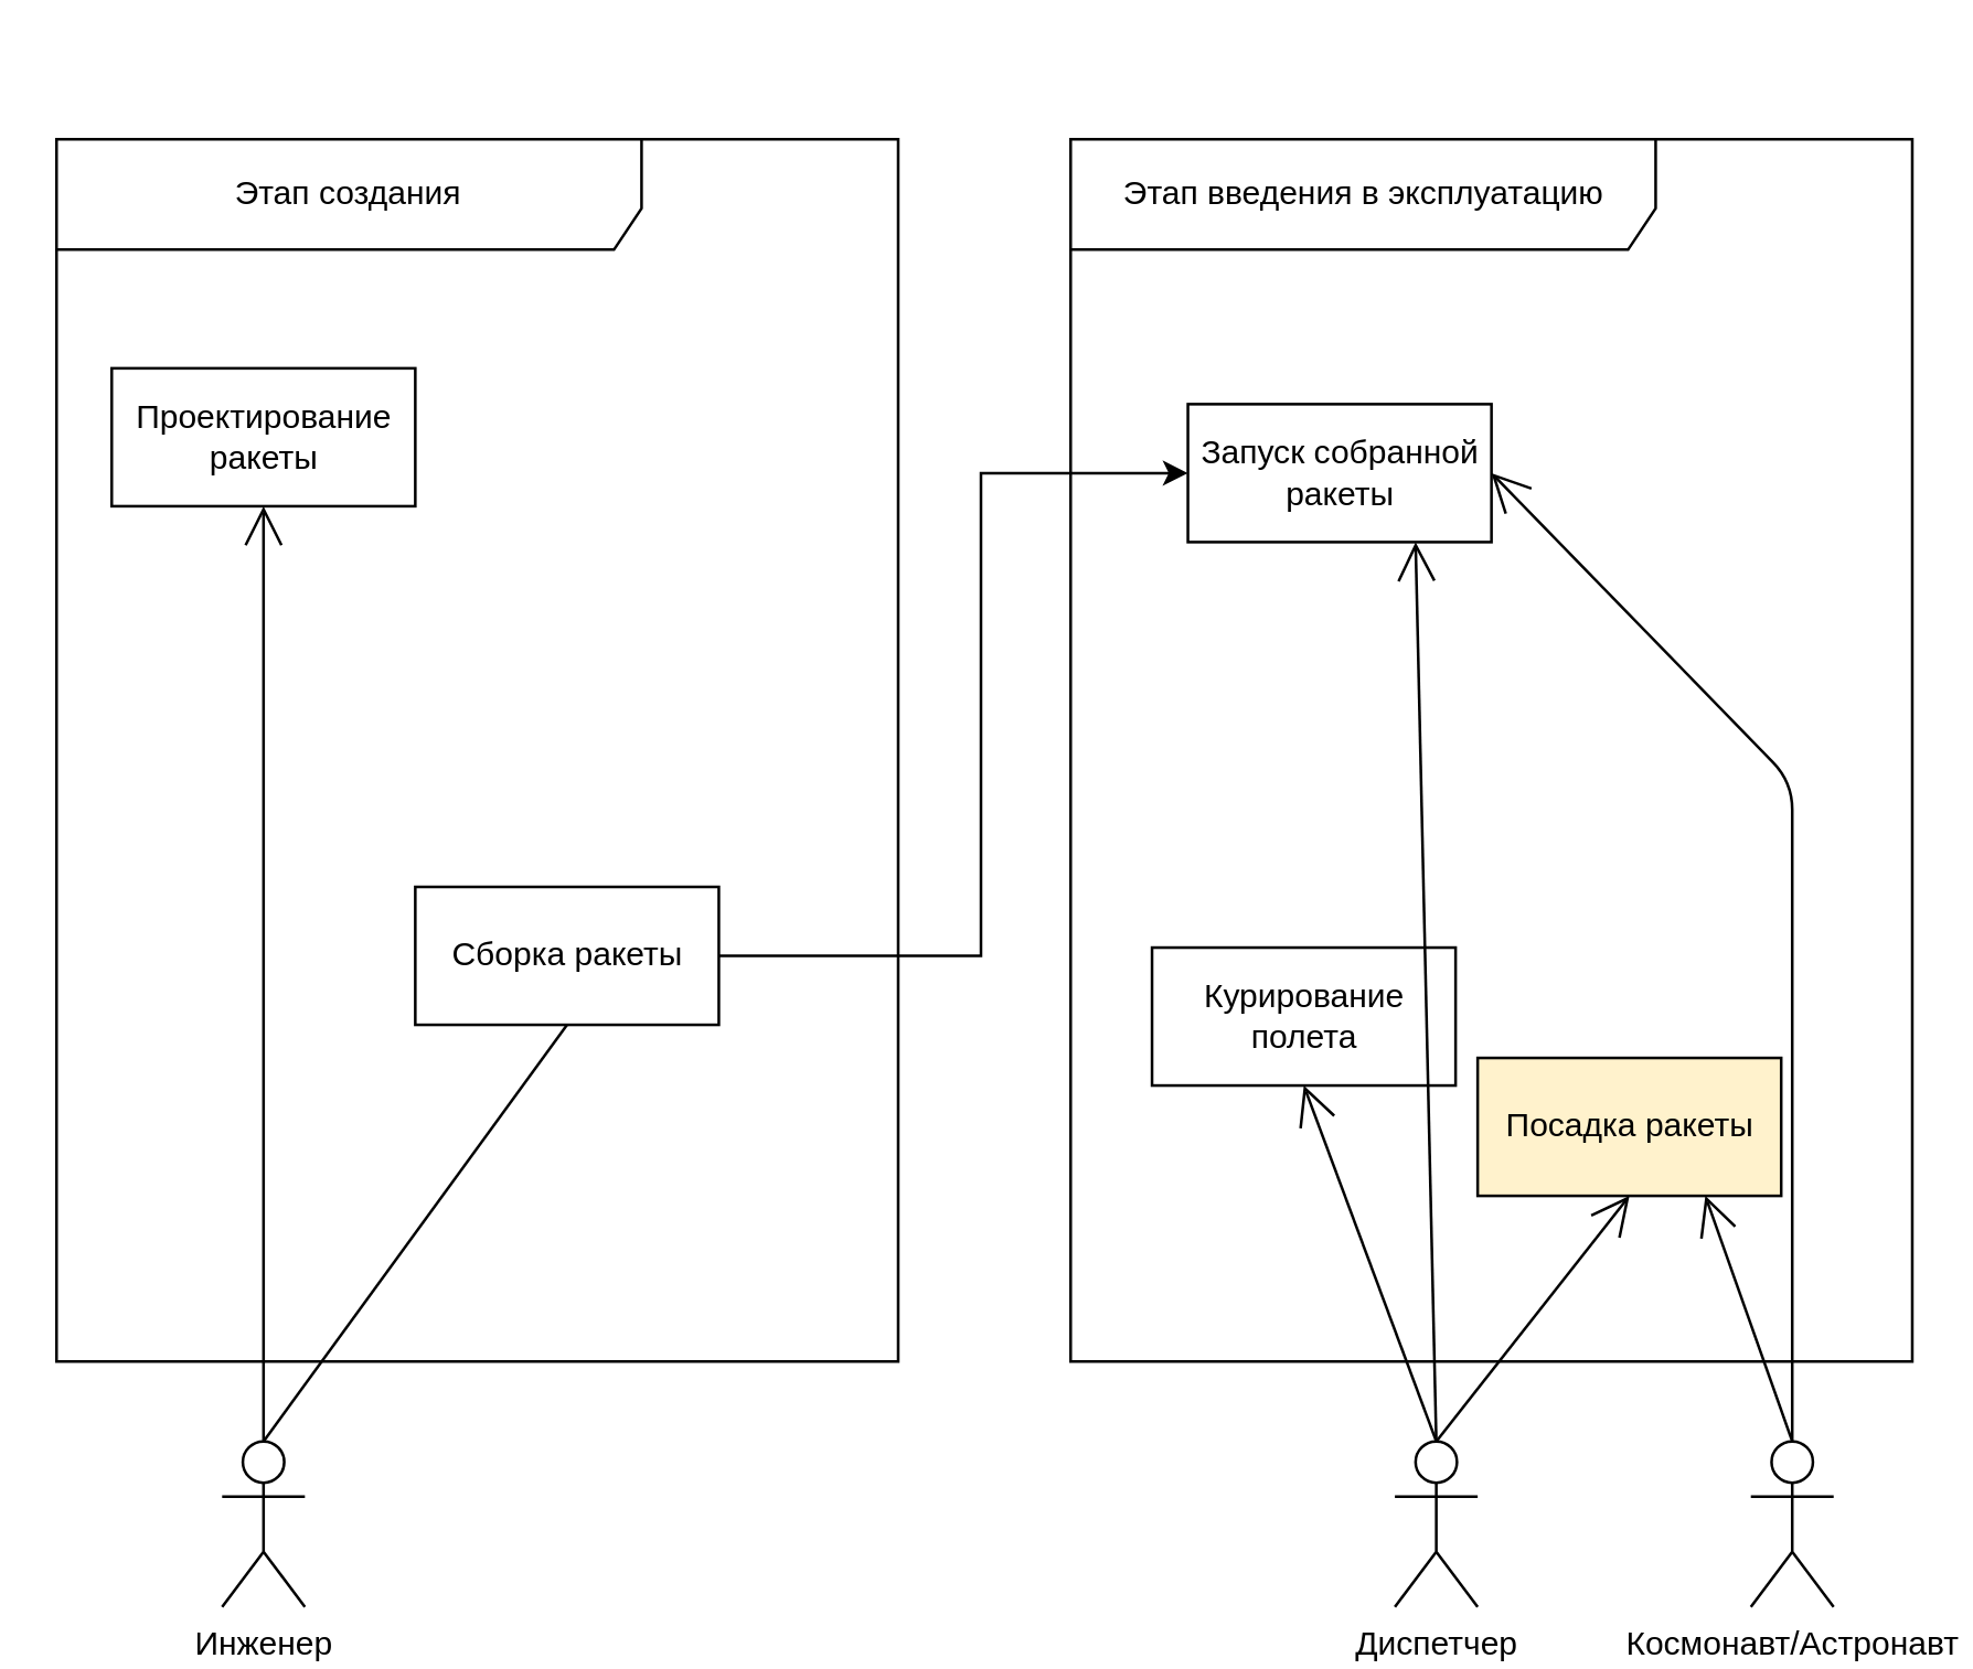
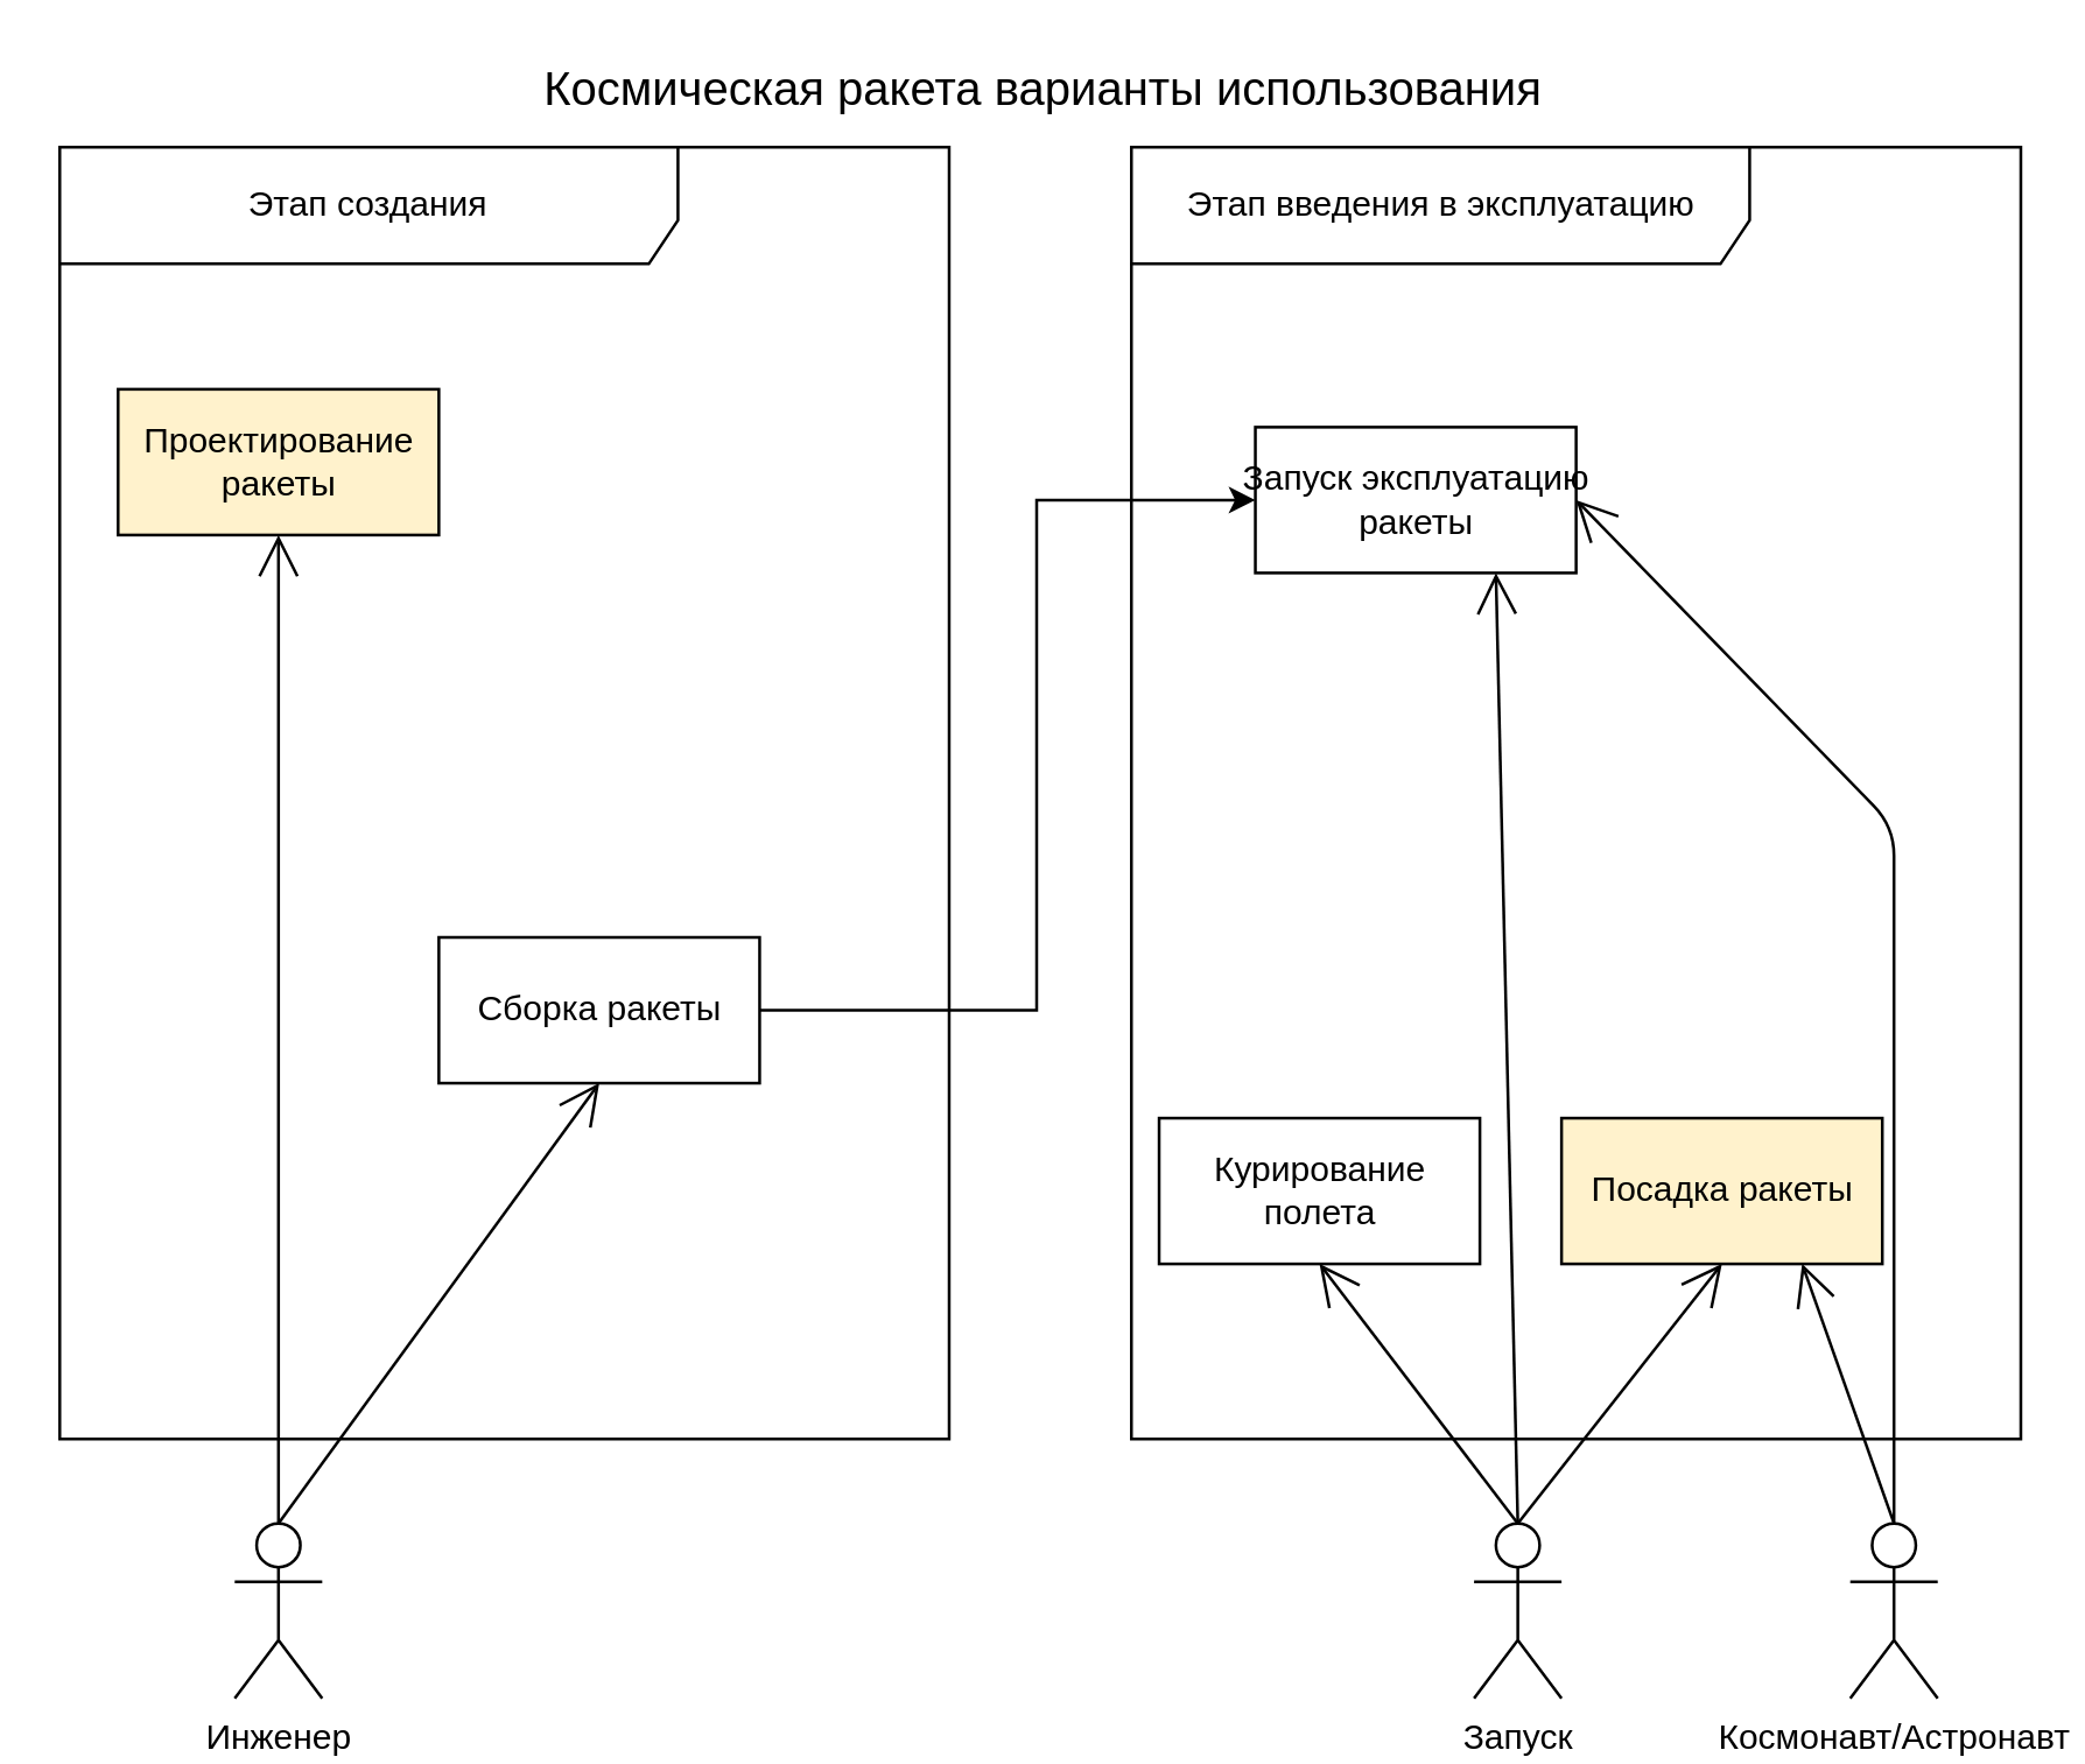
+ <mxCell id="4" value="&lt;font style=&quot;font-size: 16px&quot;&gt;Космическая ракета варианты использования&lt;/font&gt;" style="text;html=1;align=center;verticalAlign=middle;resizable=0;points=[];autosize=1;strokeColor=none;fillColor=none;" vertex="1" parent="1"><mxGeometry x="175" y="20" width="363" height="19" as="geometry" /></mxCell>
- <mxCell id="8" value="Проектирование&lt;br&gt;ракеты" style="html=1;" vertex="1" parent="1"><mxGeometry x="40" y="133" width="110" height="50" as="geometry" /></mxCell>
+ <mxCell id="8" value="Проектирование&lt;br&gt;ракеты" style="html=1;fillColor=#fff2cc;" vertex="1" parent="1"><mxGeometry x="40" y="133" width="110" height="50" as="geometry" /></mxCell>
- <mxCell id="11" value="Запуск собранной&lt;br&gt;ракеты" style="html=1;" vertex="1" parent="1"><mxGeometry x="430" y="146" width="110" height="50" as="geometry" /></mxCell>
+ <mxCell id="11" value="Запуск эксплуатацию&lt;br&gt;ракеты" style="html=1;" vertex="1" parent="1"><mxGeometry x="430" y="146" width="110" height="50" as="geometry" /></mxCell>
- <mxCell id="12" value="Курирование&lt;br&gt;полета" style="html=1;" vertex="1" parent="1"><mxGeometry x="417" y="343" width="110" height="50" as="geometry" /></mxCell>
+ <mxCell id="12" value="Курирование&lt;br&gt;полета" style="html=1;" vertex="1" parent="1"><mxGeometry x="397" y="383" width="110" height="50" as="geometry" /></mxCell>
- <mxCell id="14" value="" style="endArrow=none;endFill=1;endSize=12;html=1;entryX=0.5;entryY=1;entryDx=0;entryDy=0;exitX=0.5;exitY=0;exitDx=0;exitDy=0;exitPerimeter=0;" edge="1" parent="1" source="6" target="10"><mxGeometry width="160" relative="1" as="geometry"><mxPoint x="119" y="519" as="sourcePoint" /><mxPoint x="443" y="314" as="targetPoint" /></mxGeometry></mxCell>
+ <mxCell id="14" value="" style="endArrow=open;endFill=1;endSize=12;html=1;entryX=0.5;entryY=1;entryDx=0;entryDy=0;exitX=0.5;exitY=0;exitDx=0;exitDy=0;exitPerimeter=0;" edge="1" parent="1" source="6" target="10"><mxGeometry width="160" relative="1" as="geometry"><mxPoint x="119" y="519" as="sourcePoint" /><mxPoint x="443" y="314" as="targetPoint" /></mxGeometry></mxCell>
- <mxCell id="7" value="Диспетчер" style="shape=umlActor;verticalLabelPosition=bottom;verticalAlign=top;html=1;" vertex="1" parent="1"><mxGeometry x="505" y="522" width="30" height="60" as="geometry" /></mxCell>
+ <mxCell id="7" value="Запуск" style="shape=umlActor;verticalLabelPosition=bottom;verticalAlign=top;html=1;" vertex="1" parent="1"><mxGeometry x="505" y="522" width="30" height="60" as="geometry" /></mxCell>
